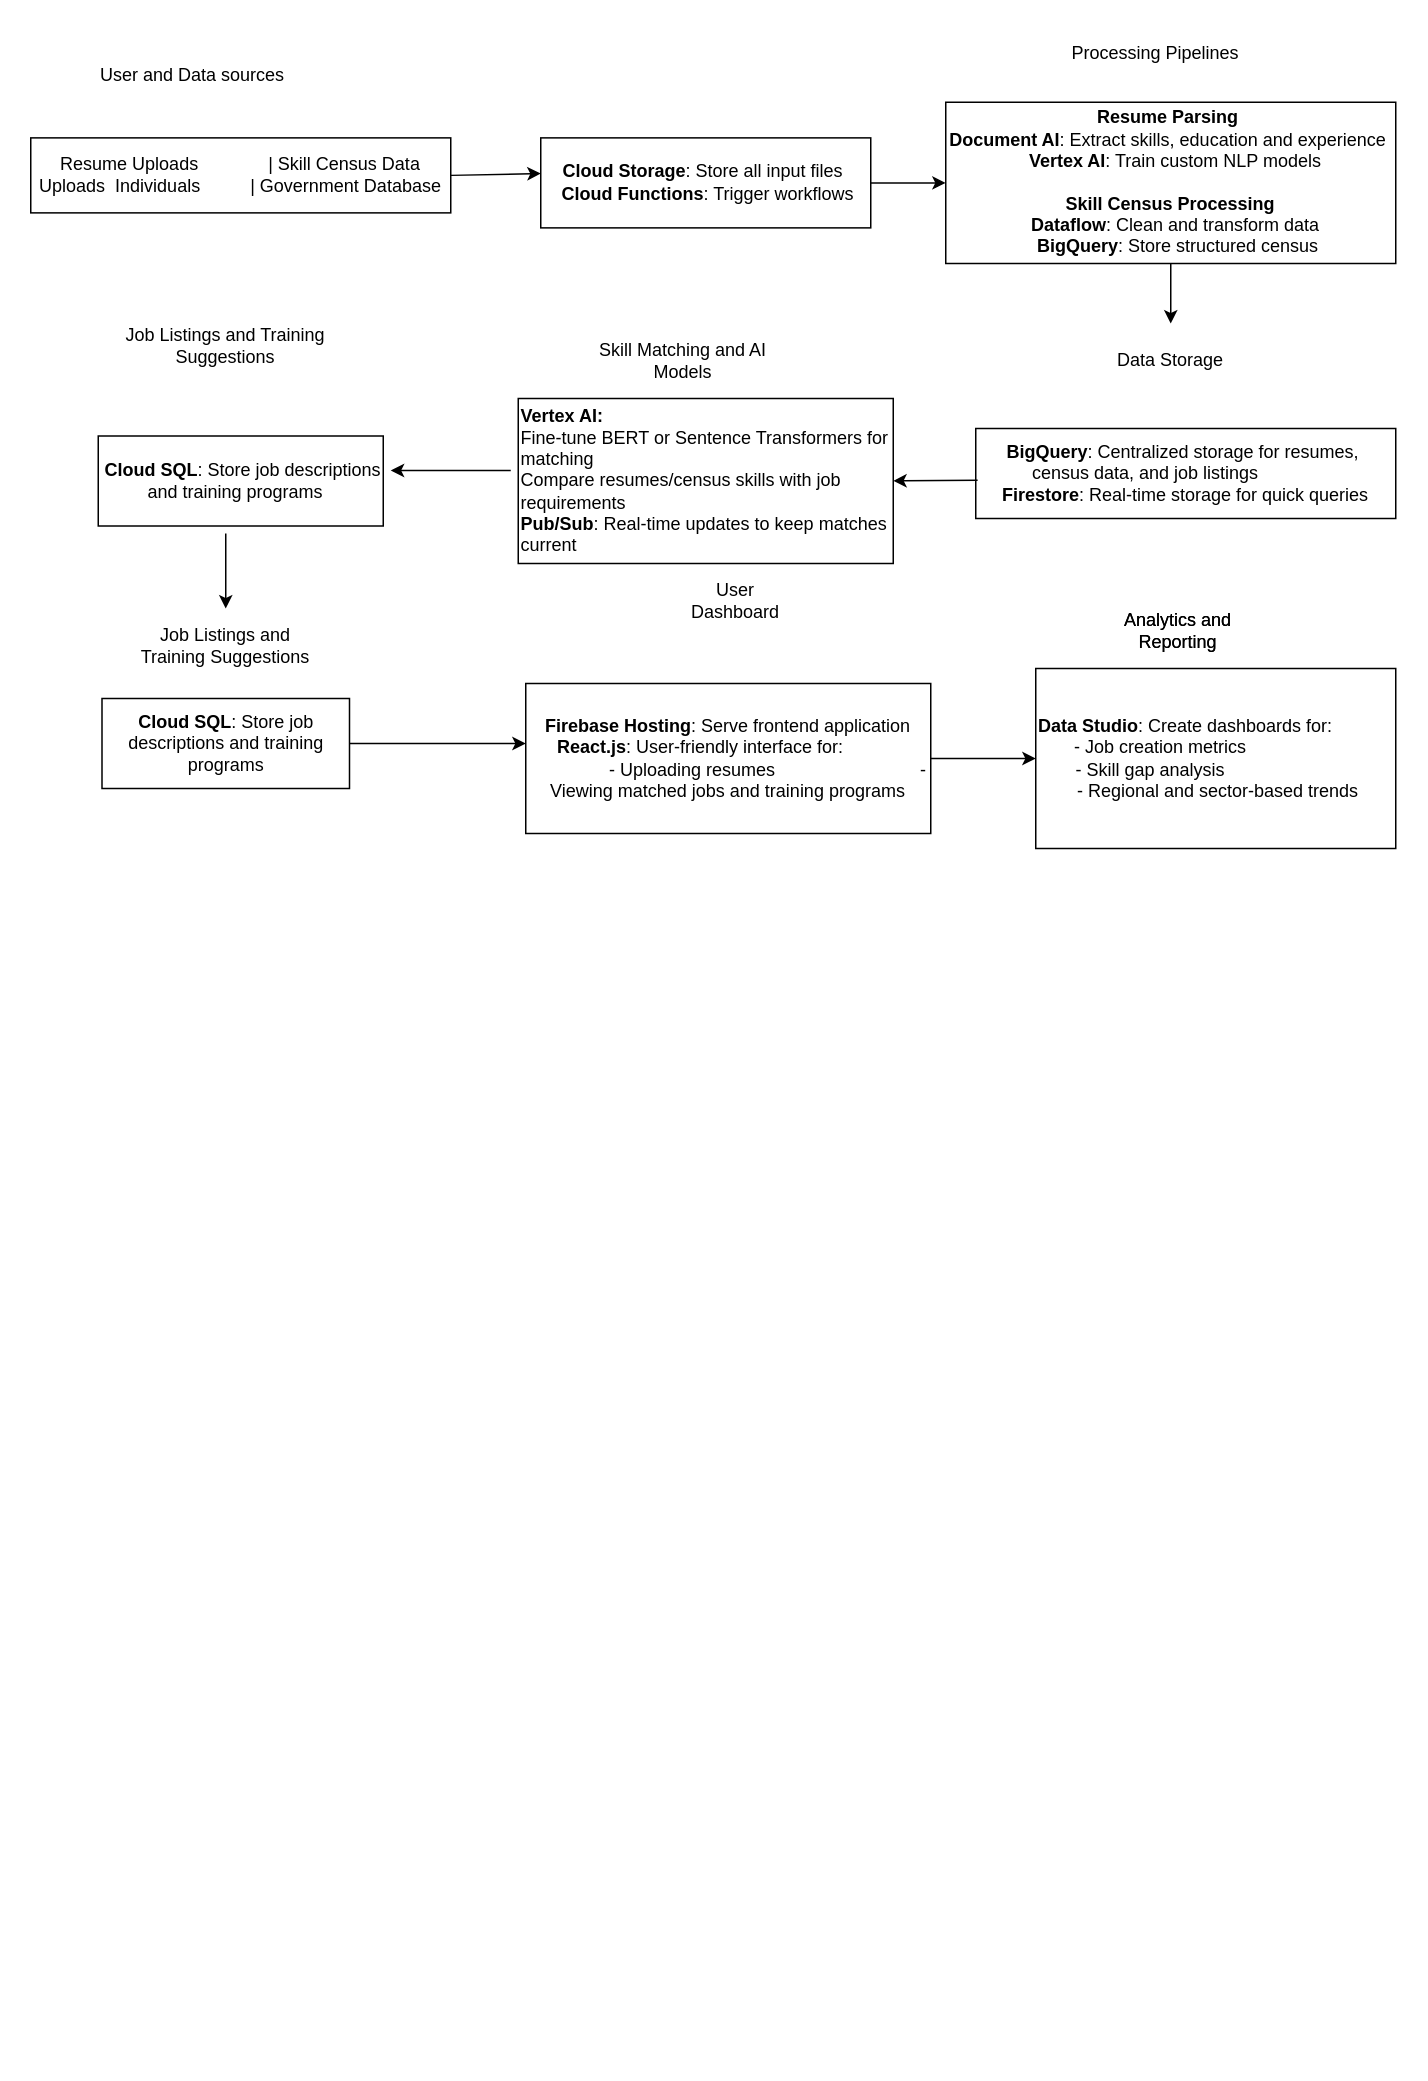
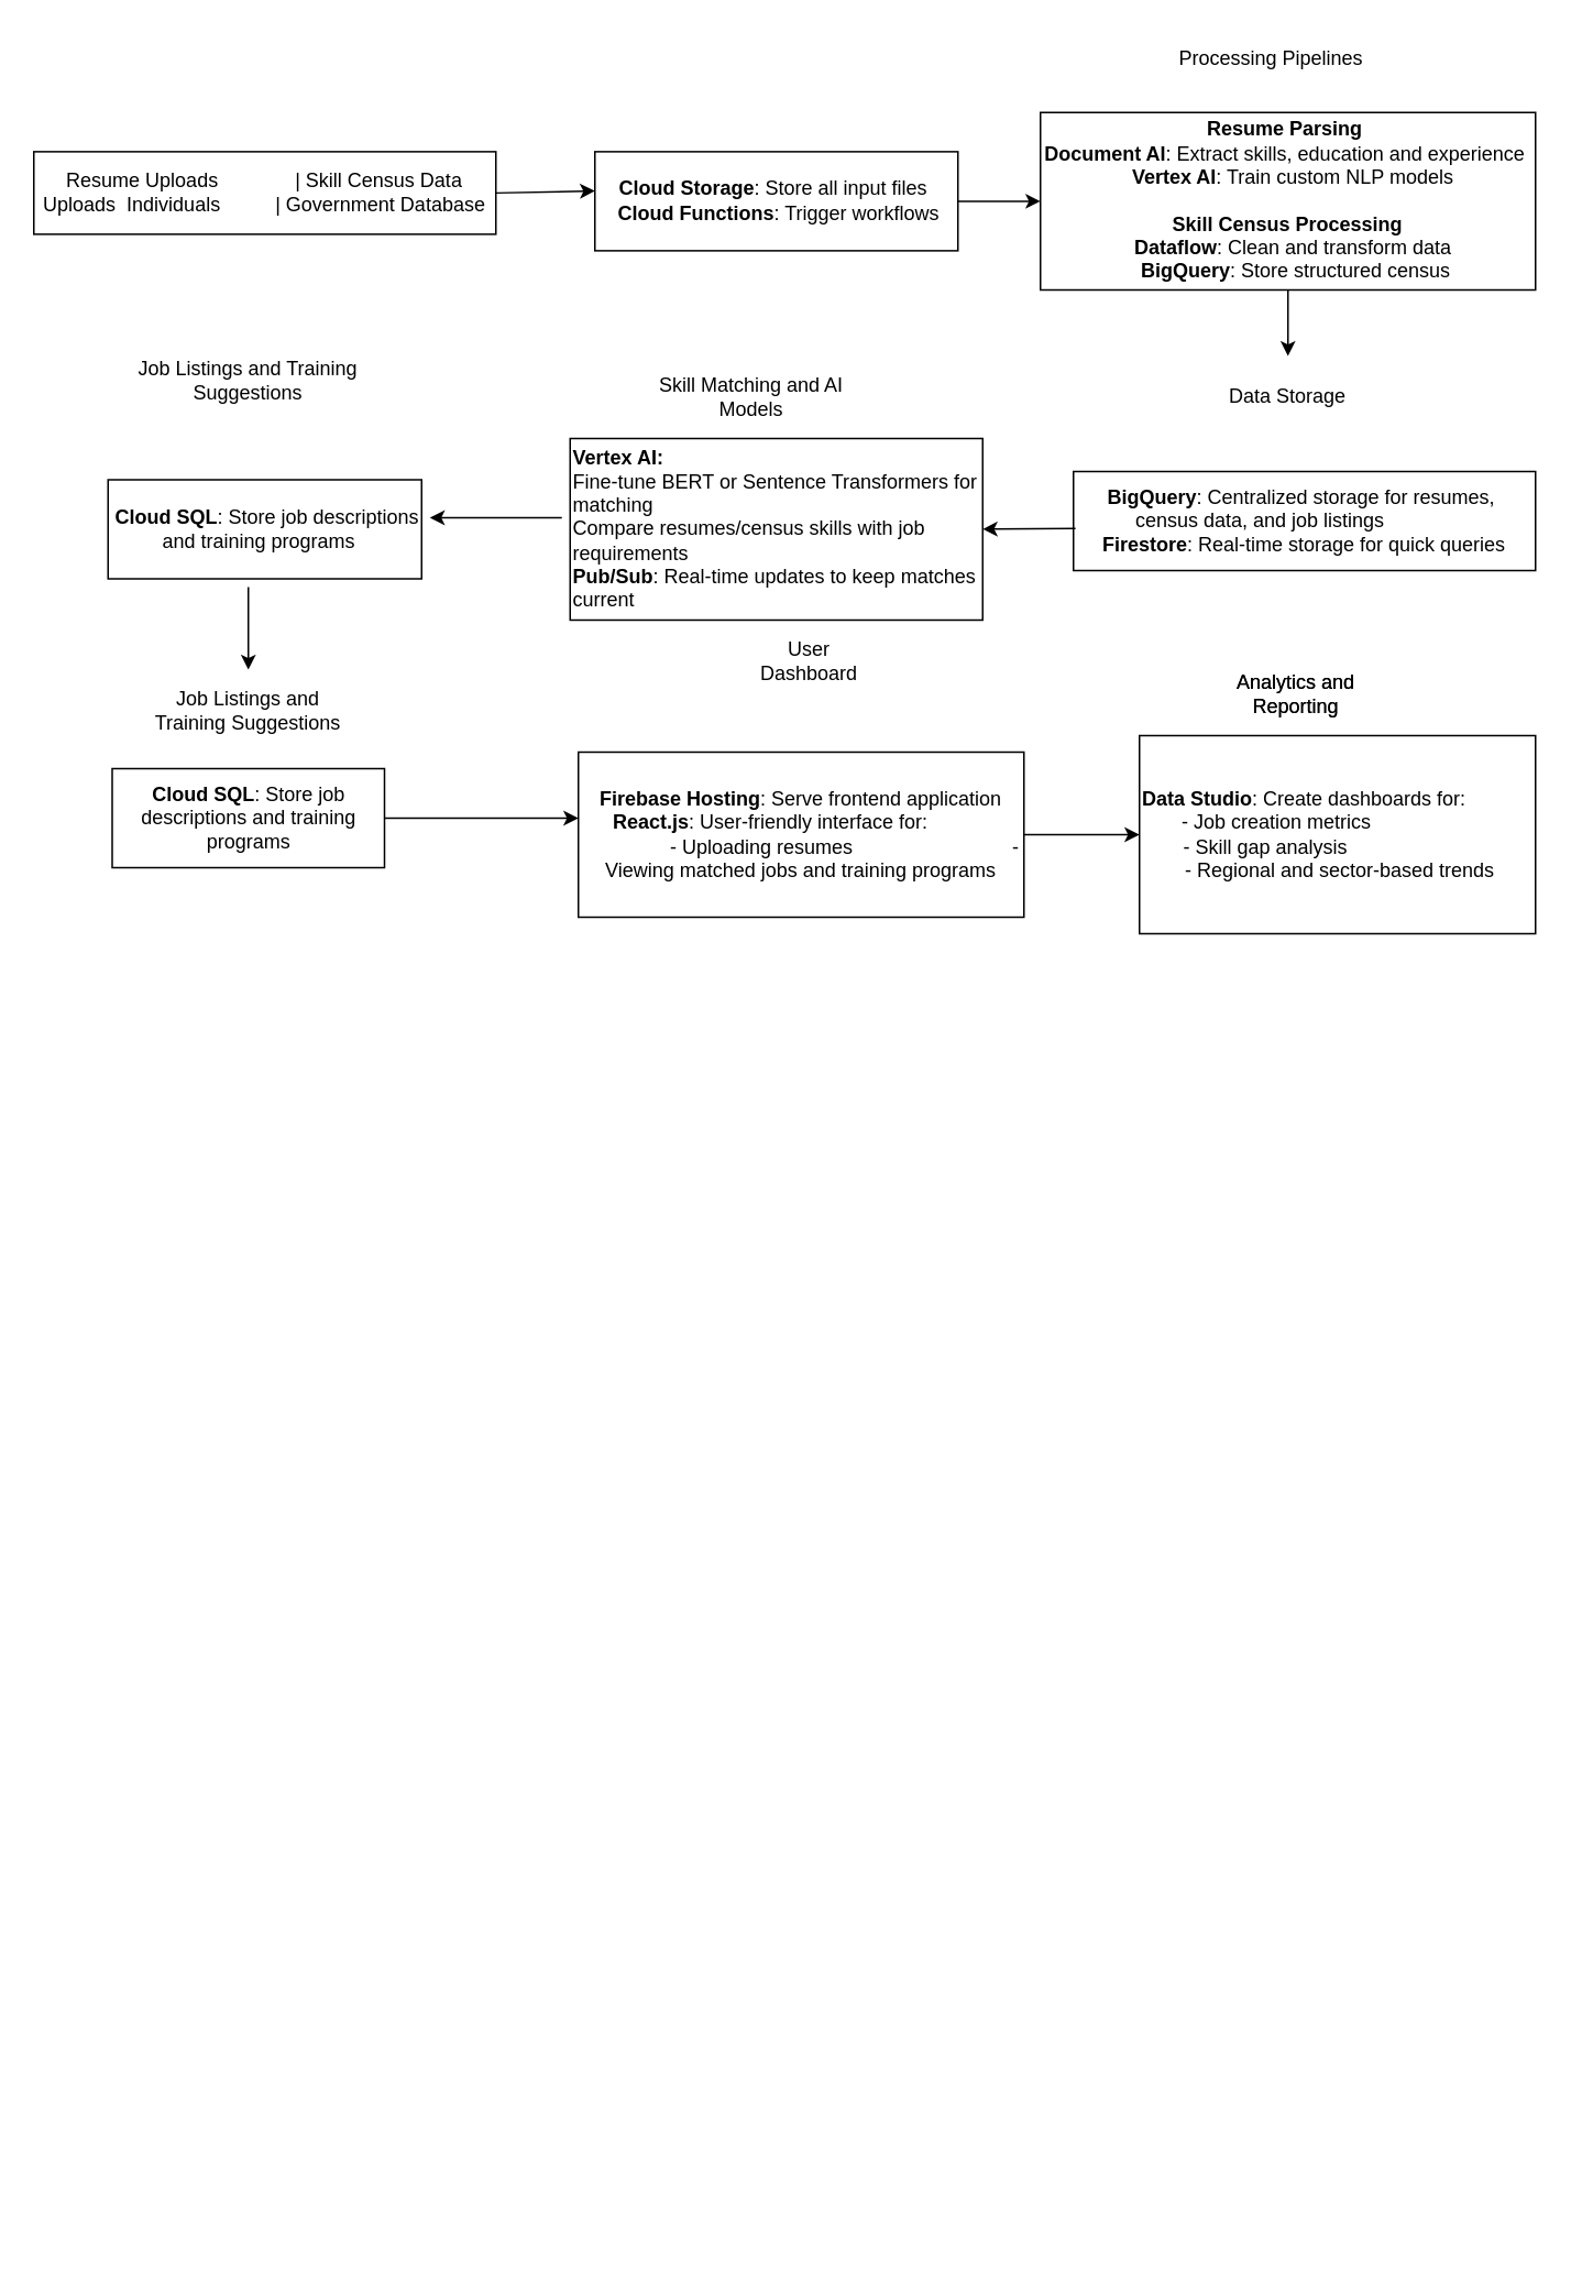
- <mxCell id="5" value="User and Data sources" style="text;html=1;align=center;verticalAlign=middle;whiteSpace=wrap;rounded=0;" vertex="1" parent="1"><mxGeometry x="60" y="35" width="136" height="30" as="geometry" /></mxCell>
